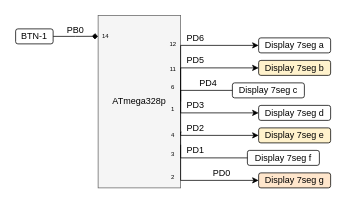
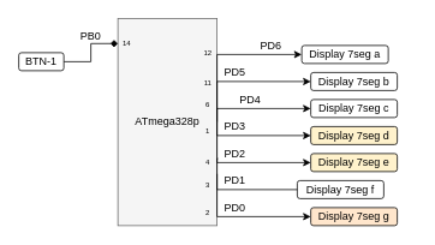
- <mxCell id="35" value="BTN-1" style="rounded=1;whiteSpace=wrap;html=1;" parent="1" vertex="1"><mxGeometry x="20" y="38" width="50" height="20" as="geometry" /></mxCell>
+ <mxCell id="35" value="BTN-1" style="rounded=1;whiteSpace=wrap;html=1;" parent="1" vertex="1"><mxGeometry x="20" y="58" width="50" height="20" as="geometry" /></mxCell>
- <mxCell id="28" value="PD6" style="text;html=1;strokeColor=none;fillColor=none;align=center;verticalAlign=middle;whiteSpace=wrap;rounded=0;" parent="2" vertex="1"><mxGeometry x="110" y="20" width="40" height="20" as="geometry" /></mxCell>
+ <mxCell id="28" value="PD6" style="text;html=1;strokeColor=none;fillColor=none;align=center;verticalAlign=middle;whiteSpace=wrap;rounded=0;" parent="2" vertex="1"><mxGeometry x="150" y="20" width="40" height="20" as="geometry" /></mxCell>
- <mxCell id="3" value="Display 7seg a" style="rounded=1;whiteSpace=wrap;html=1;" parent="2" vertex="1"><mxGeometry x="214" y="30" width="96" height="20" as="geometry" /></mxCell>
+ <mxCell id="3" value="Display 7seg a" style="rounded=1;whiteSpace=wrap;html=1;" parent="2" vertex="1"><mxGeometry x="204" y="30" width="96" height="20" as="geometry" /></mxCell>
- <mxCell id="29" value="Display 7seg b" style="rounded=1;whiteSpace=wrap;html=1;fillColor=#fff2cc;" parent="2" vertex="1"><mxGeometry x="214" y="60" width="96" height="20" as="geometry" /></mxCell>
+ <mxCell id="29" value="Display 7seg b" style="rounded=1;whiteSpace=wrap;html=1;" parent="2" vertex="1"><mxGeometry x="214" y="60" width="96" height="20" as="geometry" /></mxCell>
- <mxCell id="30" value="Display 7seg c" style="rounded=1;whiteSpace=wrap;html=1;" parent="2" vertex="1"><mxGeometry x="179" y="90" width="96" height="20" as="geometry" /></mxCell>
+ <mxCell id="30" value="Display 7seg c" style="rounded=1;whiteSpace=wrap;html=1;" parent="2" vertex="1"><mxGeometry x="214" y="90" width="96" height="20" as="geometry" /></mxCell>
- <mxCell id="31" value="Display 7seg d" style="rounded=1;whiteSpace=wrap;html=1;" parent="2" vertex="1"><mxGeometry x="214" y="120" width="96" height="20" as="geometry" /></mxCell>
+ <mxCell id="31" value="Display 7seg d" style="rounded=1;whiteSpace=wrap;html=1;fillColor=#fff2cc;" parent="2" vertex="1"><mxGeometry x="214" y="120" width="96" height="20" as="geometry" /></mxCell>
- <mxCell id="26" value="PD0" style="text;html=1;strokeColor=none;fillColor=none;align=center;verticalAlign=middle;whiteSpace=wrap;rounded=0;" parent="2" vertex="1"><mxGeometry x="145" y="200" width="40" height="20" as="geometry" /></mxCell>
+ <mxCell id="26" value="PD0" style="text;html=1;strokeColor=none;fillColor=none;align=center;verticalAlign=middle;whiteSpace=wrap;rounded=0;" parent="2" vertex="1"><mxGeometry x="110" y="200" width="40" height="20" as="geometry" /></mxCell>
